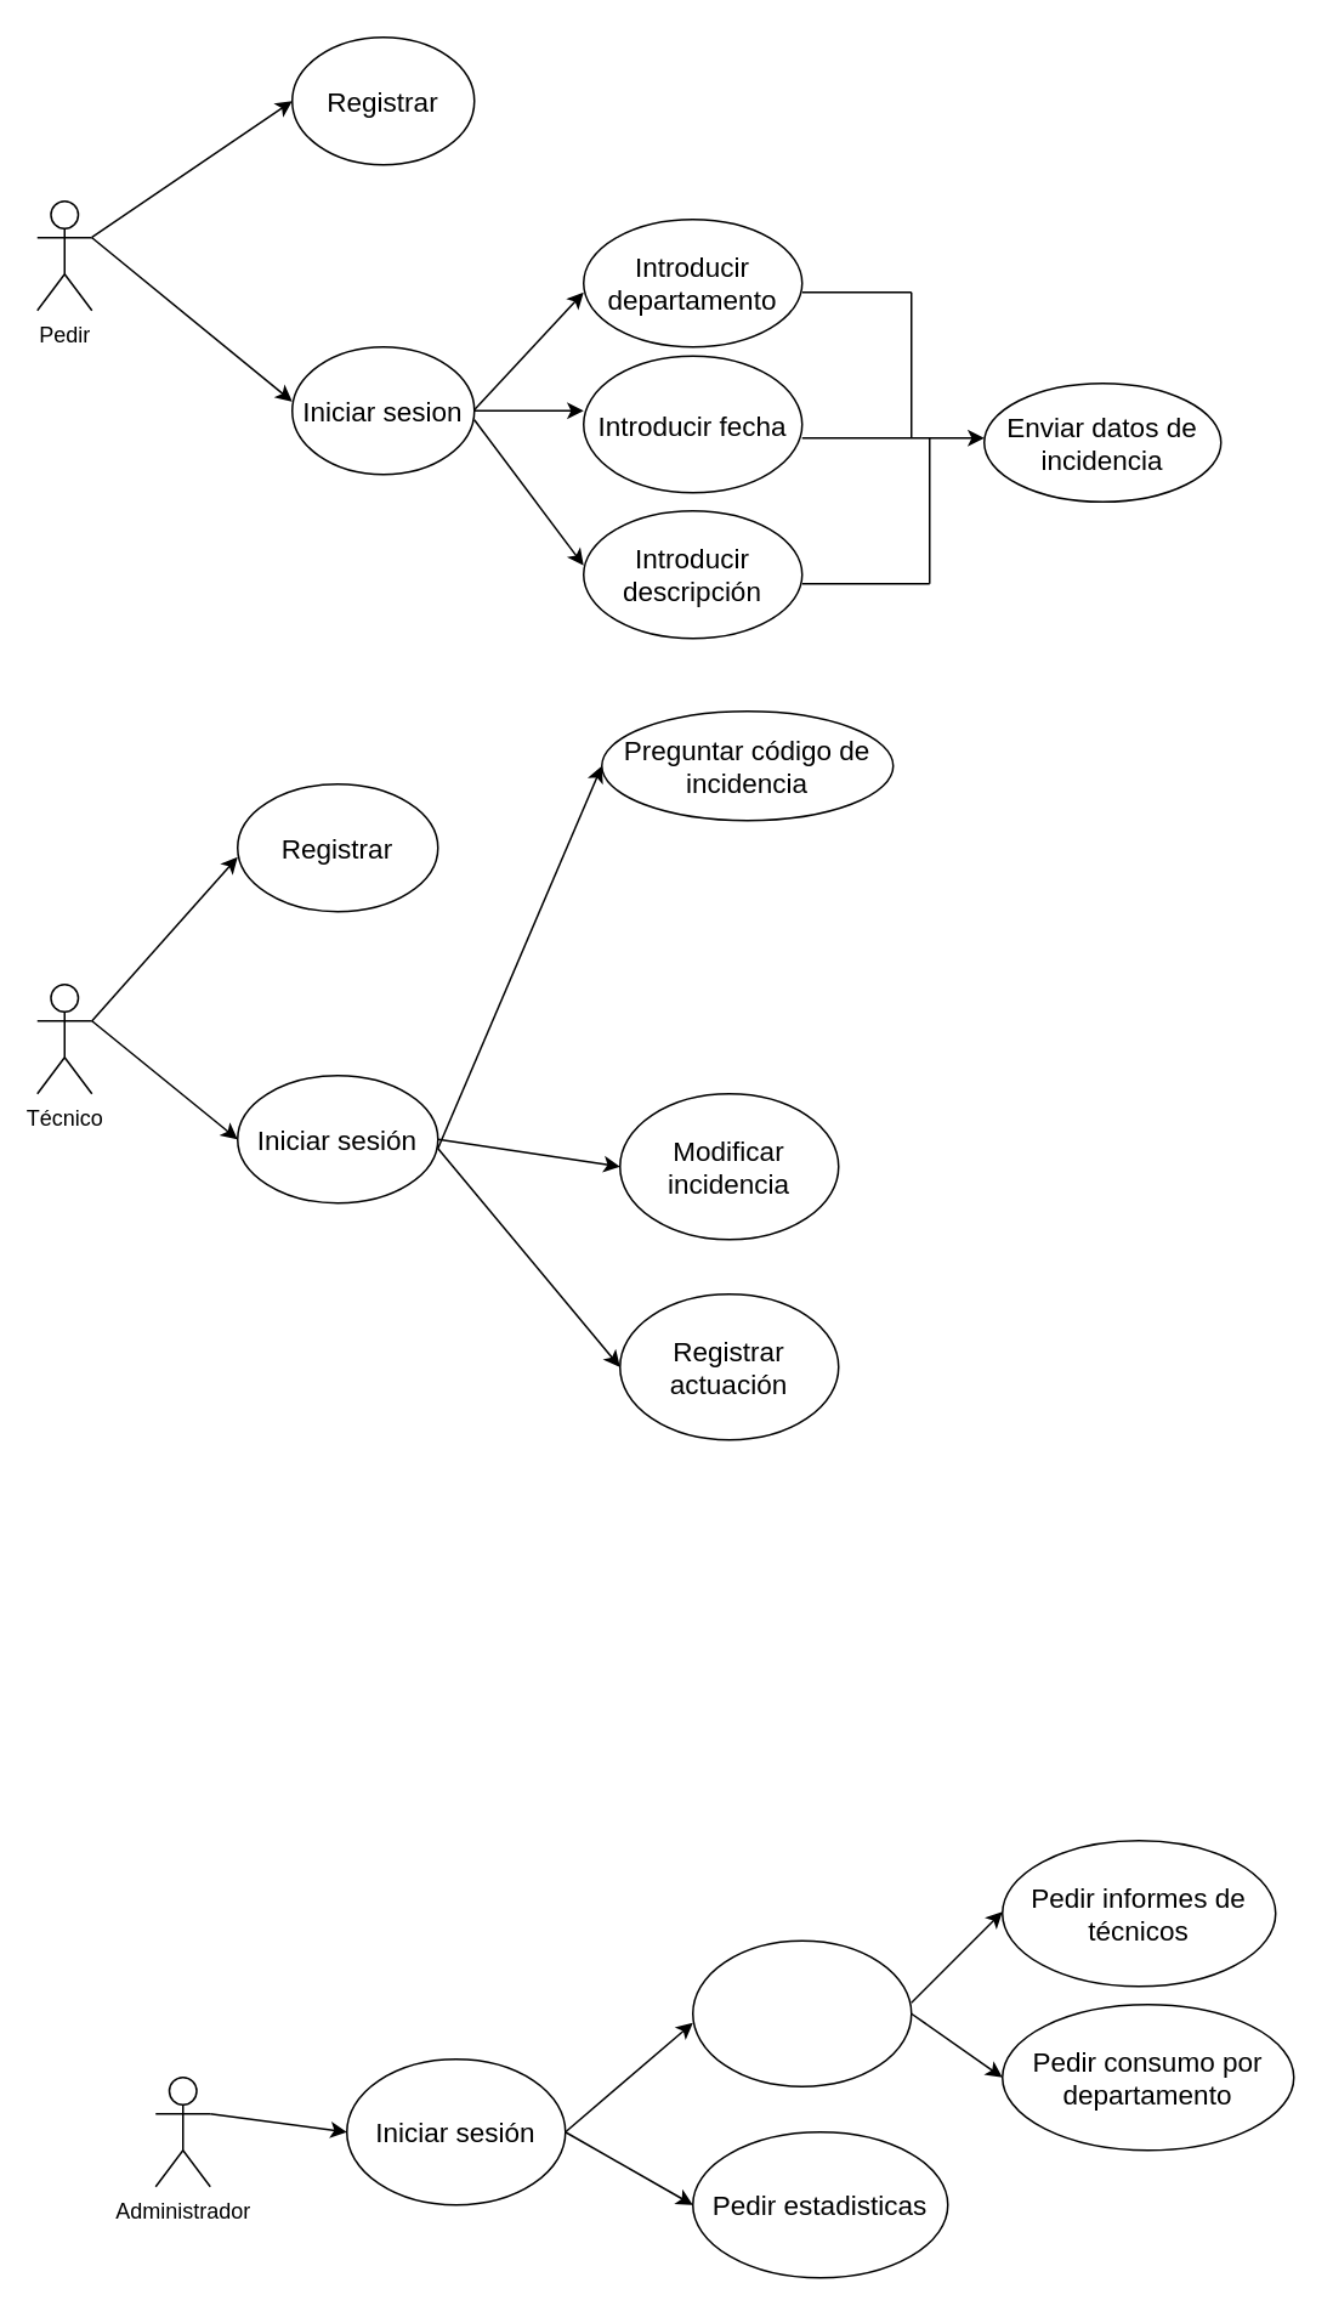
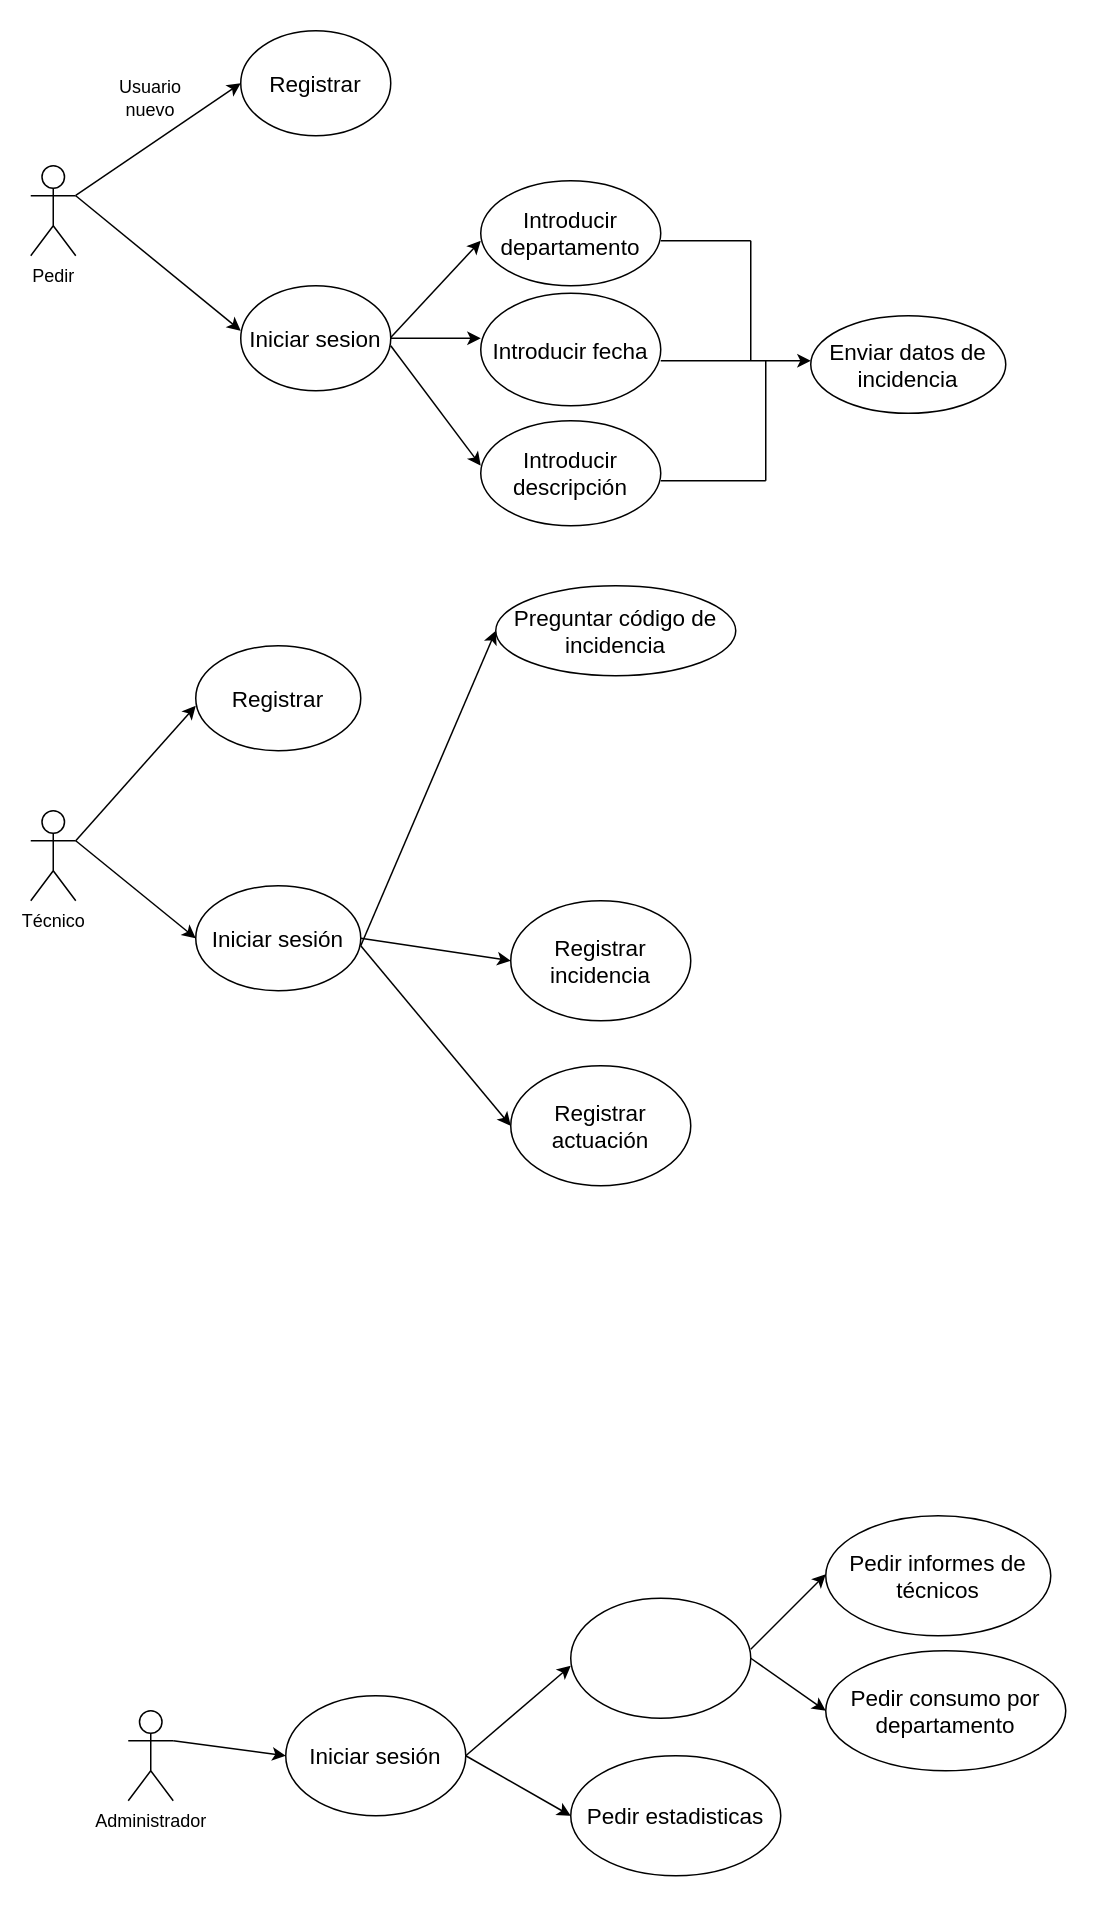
+ <mxCell id="5" value="Usuario nuevo" style="text;html=1;align=center;verticalAlign=middle;whiteSpace=wrap;rounded=0;" vertex="1" parent="1"><mxGeometry x="70" y="50" width="60" height="30" as="geometry" /></mxCell>
- <mxCell id="28" value="&lt;font style=&quot;font-size: 15px;&quot;&gt;Modificar incidencia&lt;/font&gt;" style="ellipse;whiteSpace=wrap;html=1;" vertex="1" parent="1"><mxGeometry x="340" y="600" width="120" height="80" as="geometry" /></mxCell>
+ <mxCell id="28" value="&lt;font style=&quot;font-size: 15px;&quot;&gt;Registrar incidencia&lt;/font&gt;" style="ellipse;whiteSpace=wrap;html=1;" vertex="1" parent="1"><mxGeometry x="340" y="600" width="120" height="80" as="geometry" /></mxCell>
